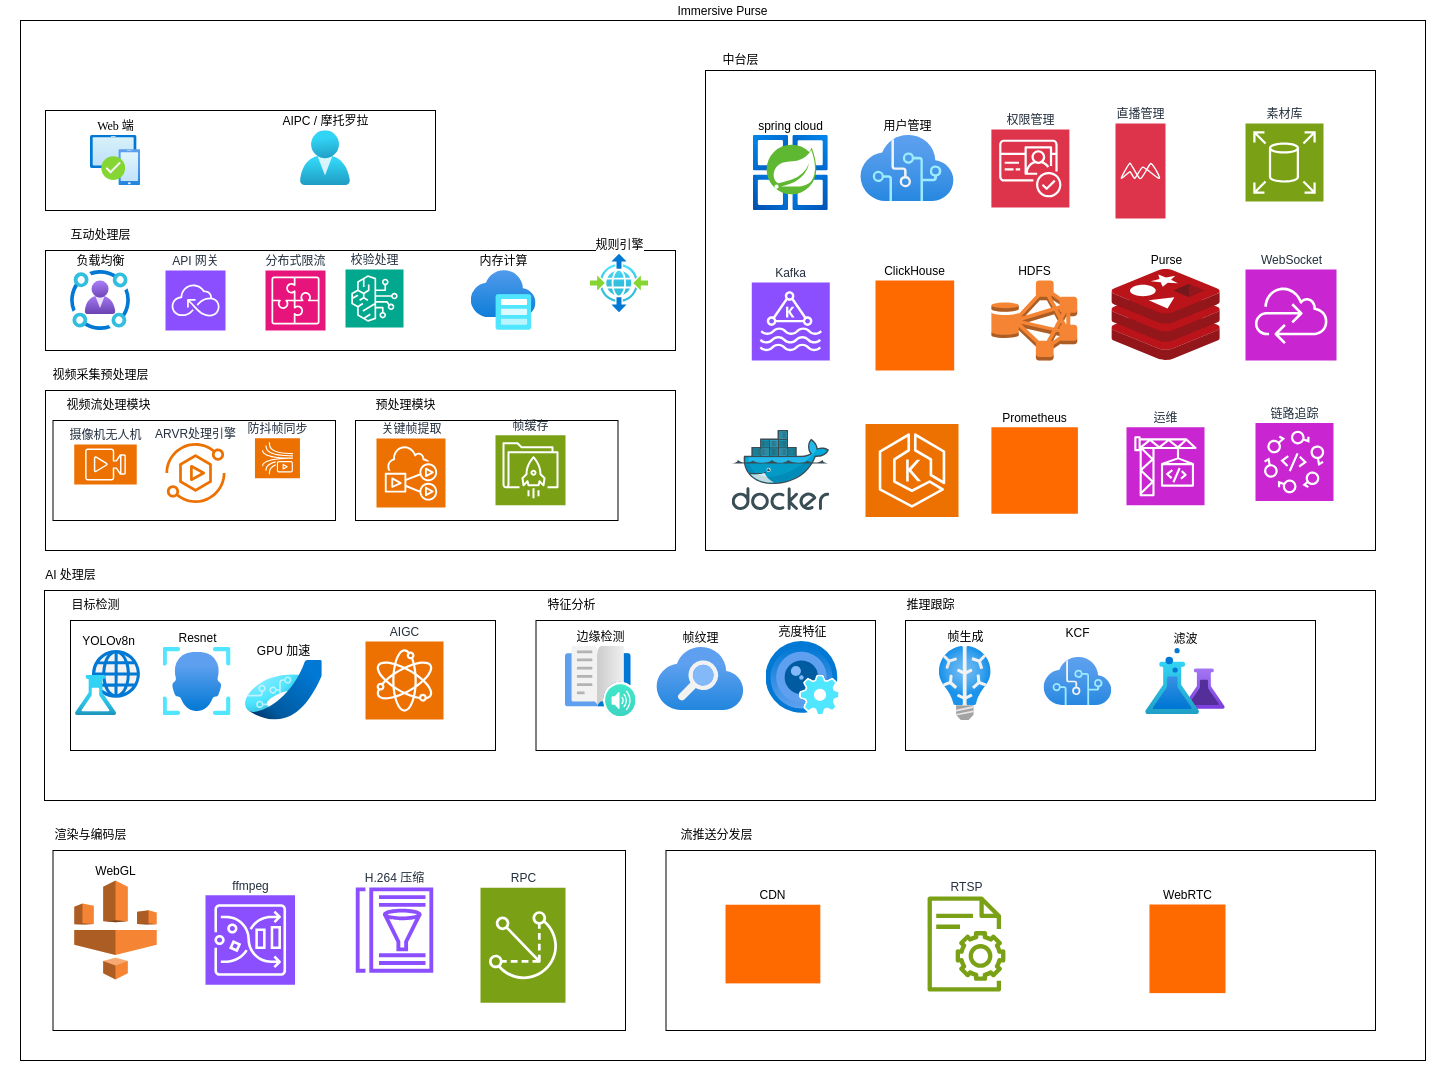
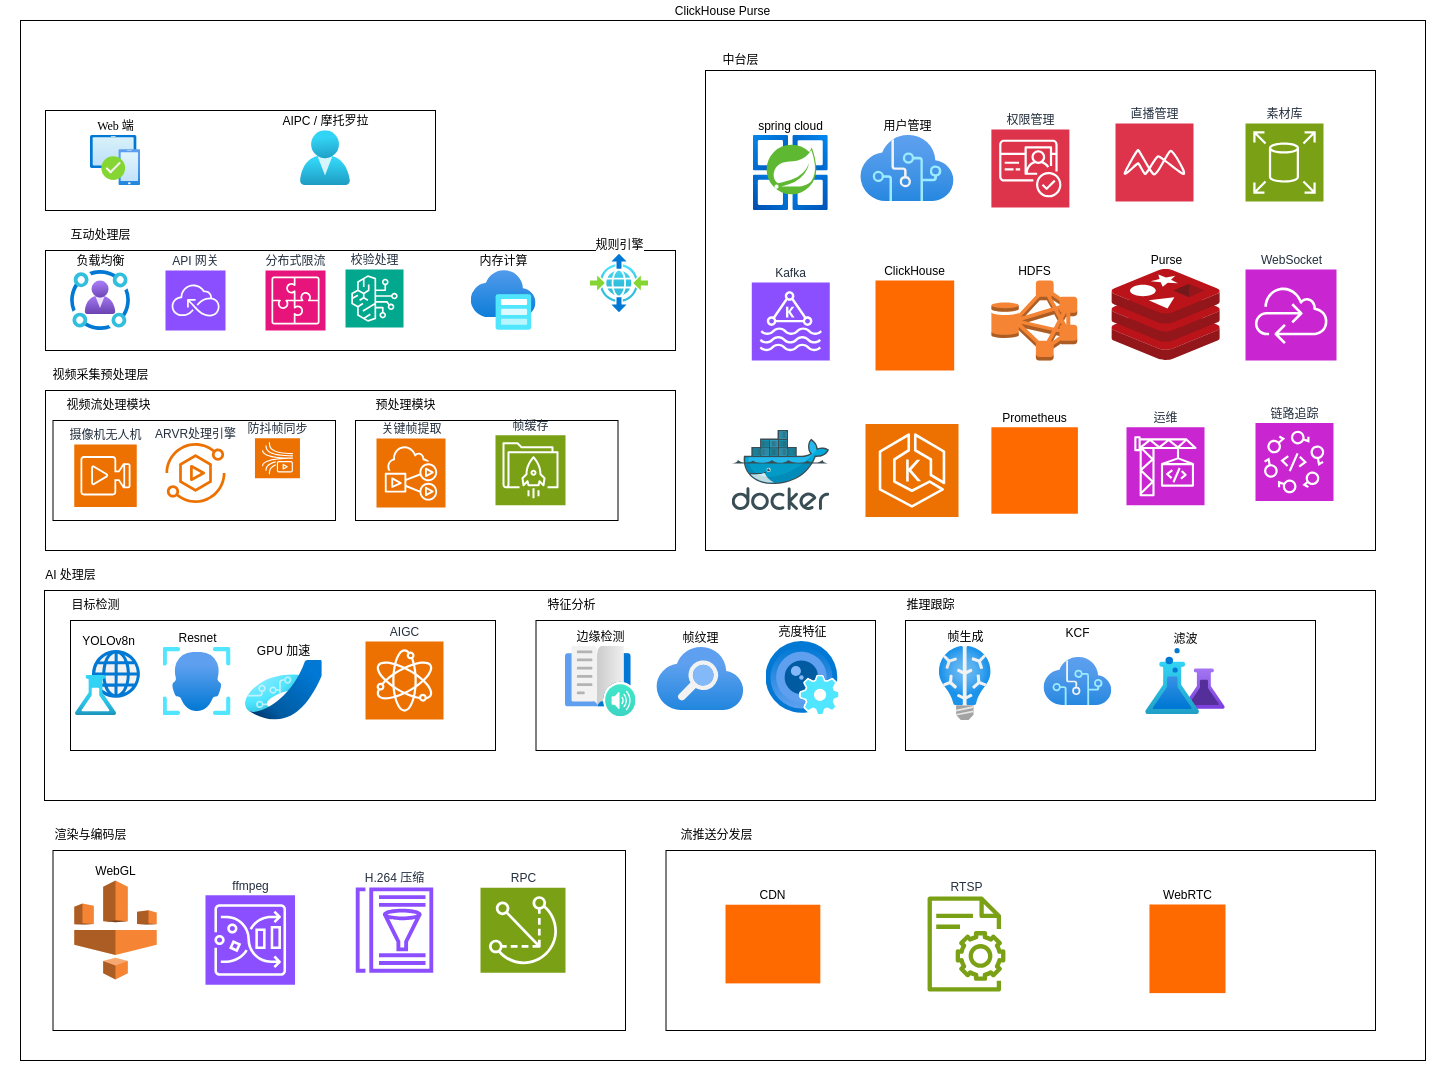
- <mxCell id="3" value="Immersive Purse" style="rounded=0;whiteSpace=wrap;html=1;labelPosition=center;verticalLabelPosition=top;align=center;verticalAlign=bottom;" parent="1" vertex="1"><mxGeometry x="20" y="20" width="1405" height="1040" as="geometry" /></mxCell>
+ <mxCell id="3" value="ClickHouse Purse" style="rounded=0;whiteSpace=wrap;html=1;labelPosition=center;verticalLabelPosition=top;align=center;verticalAlign=bottom;" parent="1" vertex="1"><mxGeometry x="20" y="20" width="1405" height="1040" as="geometry" /></mxCell>
- <mxCell id="43" value="直播管理" style="sketch=0;points=[[0,0,0],[0.25,0,0],[0.5,0,0],[0.75,0,0],[1,0,0],[0,1,0],[0.25,1,0],[0.5,1,0],[0.75,1,0],[1,1,0],[0,0.25,0],[0,0.5,0],[0,0.75,0],[1,0.25,0],[1,0.5,0],[1,0.75,0]];outlineConnect=0;fontColor=#232F3E;fillColor=#DD344C;strokeColor=#ffffff;dashed=0;verticalLabelPosition=top;verticalAlign=bottom;align=center;html=1;fontSize=12;fontStyle=0;aspect=fixed;shape=mxgraph.aws4.resourceIcon;resIcon=mxgraph.aws4.macie;labelPosition=center;" parent="1" vertex="1"><mxGeometry x="1115" y="123" width="50" height="95" as="geometry" /></mxCell>
+ <mxCell id="43" value="直播管理" style="sketch=0;points=[[0,0,0],[0.25,0,0],[0.5,0,0],[0.75,0,0],[1,0,0],[0,1,0],[0.25,1,0],[0.5,1,0],[0.75,1,0],[1,1,0],[0,0.25,0],[0,0.5,0],[0,0.75,0],[1,0.25,0],[1,0.5,0],[1,0.75,0]];outlineConnect=0;fontColor=#232F3E;fillColor=#DD344C;strokeColor=#ffffff;dashed=0;verticalLabelPosition=top;verticalAlign=bottom;align=center;html=1;fontSize=12;fontStyle=0;aspect=fixed;shape=mxgraph.aws4.resourceIcon;resIcon=mxgraph.aws4.macie;labelPosition=center;" parent="1" vertex="1"><mxGeometry x="1115" y="123" width="78" height="78" as="geometry" /></mxCell>
- <mxCell id="18" value="摄像机无人机" style="sketch=0;points=[[0,0,0],[0.25,0,0],[0.5,0,0],[0.75,0,0],[1,0,0],[0,1,0],[0.25,1,0],[0.5,1,0],[0.75,1,0],[1,1,0],[0,0.25,0],[0,0.5,0],[0,0.75,0],[1,0.25,0],[1,0.5,0],[1,0.75,0]];outlineConnect=0;fontColor=#232F3E;fillColor=#ED7100;strokeColor=#ffffff;dashed=0;verticalLabelPosition=top;verticalAlign=bottom;align=center;html=1;fontSize=12;fontStyle=0;aspect=fixed;shape=mxgraph.aws4.resourceIcon;resIcon=mxgraph.aws4.media_services;labelPosition=center;" parent="1" vertex="1"><mxGeometry x="73.75" y="444" width="62.5" height="40" as="geometry" /></mxCell>
+ <mxCell id="18" value="摄像机无人机" style="sketch=0;points=[[0,0,0],[0.25,0,0],[0.5,0,0],[0.75,0,0],[1,0,0],[0,1,0],[0.25,1,0],[0.5,1,0],[0.75,1,0],[1,1,0],[0,0.25,0],[0,0.5,0],[0,0.75,0],[1,0.25,0],[1,0.5,0],[1,0.75,0]];outlineConnect=0;fontColor=#232F3E;fillColor=#ED7100;strokeColor=#ffffff;dashed=0;verticalLabelPosition=top;verticalAlign=bottom;align=center;html=1;fontSize=12;fontStyle=0;aspect=fixed;shape=mxgraph.aws4.resourceIcon;resIcon=mxgraph.aws4.media_services;labelPosition=center;" parent="1" vertex="1"><mxGeometry x="73.75" y="444" width="62.5" height="62.5" as="geometry" /></mxCell>
- <mxCell id="67" value="RPC" style="sketch=0;points=[[0,0,0],[0.25,0,0],[0.5,0,0],[0.75,0,0],[1,0,0],[0,1,0],[0.25,1,0],[0.5,1,0],[0.75,1,0],[1,1,0],[0,0.25,0],[0,0.5,0],[0,0.75,0],[1,0.25,0],[1,0.5,0],[1,0.75,0]];outlineConnect=0;fontColor=#232F3E;fillColor=#7AA116;strokeColor=#ffffff;dashed=0;verticalLabelPosition=top;verticalAlign=bottom;align=center;html=1;fontSize=12;fontStyle=0;aspect=fixed;shape=mxgraph.aws4.resourceIcon;resIcon=mxgraph.aws4.greengrass;labelPosition=center;" vertex="1" parent="1"><mxGeometry x="480" y="887.13" width="85" height="115" as="geometry" /></mxCell>
+ <mxCell id="67" value="RPC" style="sketch=0;points=[[0,0,0],[0.25,0,0],[0.5,0,0],[0.75,0,0],[1,0,0],[0,1,0],[0.25,1,0],[0.5,1,0],[0.75,1,0],[1,1,0],[0,0.25,0],[0,0.5,0],[0,0.75,0],[1,0.25,0],[1,0.5,0],[1,0.75,0]];outlineConnect=0;fontColor=#232F3E;fillColor=#7AA116;strokeColor=#ffffff;dashed=0;verticalLabelPosition=top;verticalAlign=bottom;align=center;html=1;fontSize=12;fontStyle=0;aspect=fixed;shape=mxgraph.aws4.resourceIcon;resIcon=mxgraph.aws4.greengrass;labelPosition=center;" vertex="1" parent="1"><mxGeometry x="480" y="887.13" width="85" height="85" as="geometry" /></mxCell>
